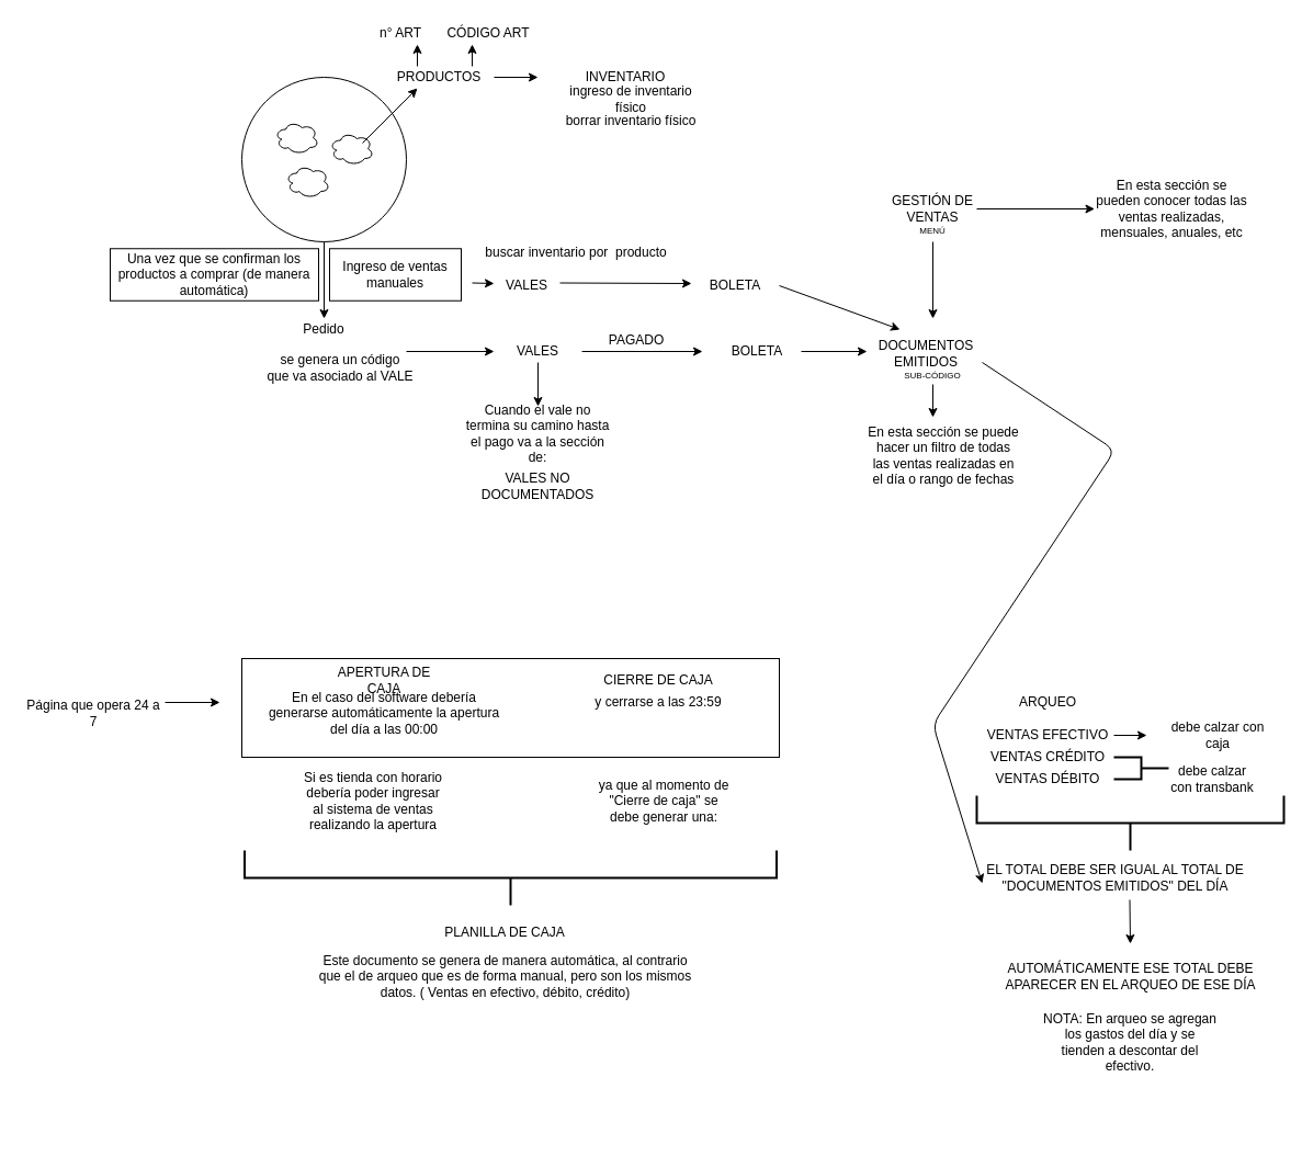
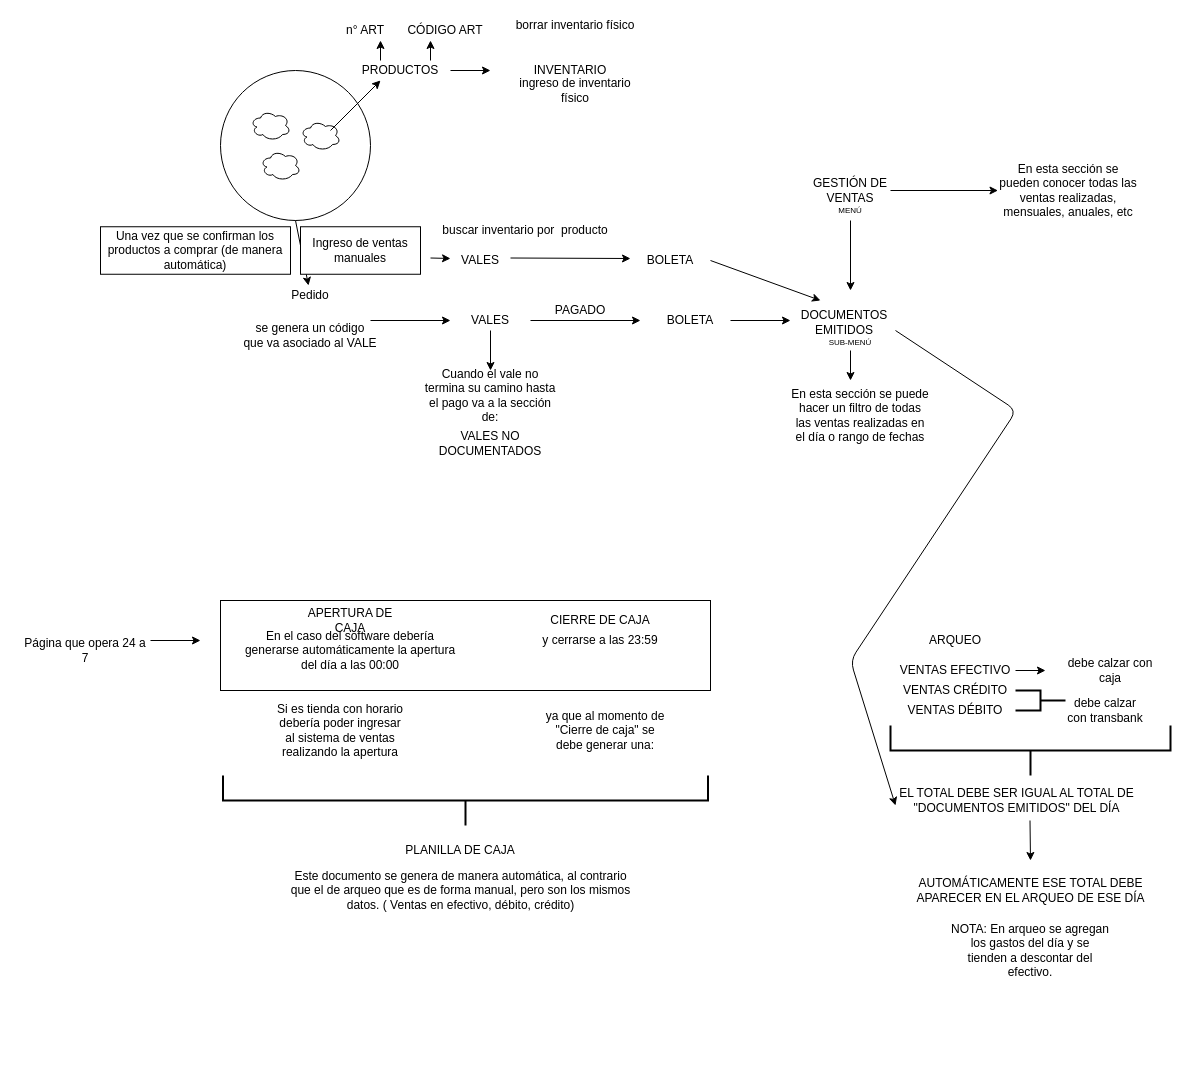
- <mxCell id="46" value="borrar inventario físico" style="text;html=1;strokeColor=none;fillColor=none;align=center;verticalAlign=middle;whiteSpace=wrap;rounded=0;" vertex="1" parent="1"><mxGeometry x="505" y="100" width="140" height="20" as="geometry" /></mxCell>
+ <mxCell id="46" value="borrar inventario físico" style="text;html=1;strokeColor=none;fillColor=none;align=center;verticalAlign=middle;whiteSpace=wrap;rounded=0;" vertex="1" parent="1"><mxGeometry x="505" y="15" width="140" height="20" as="geometry" /></mxCell>
- <mxCell id="9" value="Pedido" style="text;html=1;strokeColor=none;fillColor=none;align=center;verticalAlign=middle;whiteSpace=wrap;rounded=0;" vertex="1" parent="1"><mxGeometry x="275" y="290" width="40" height="20" as="geometry" /></mxCell>
+ <mxCell id="9" value="Pedido" style="text;html=1;strokeColor=none;fillColor=none;align=center;verticalAlign=middle;whiteSpace=wrap;rounded=0;" vertex="1" parent="1"><mxGeometry x="290" y="285" width="40" height="20" as="geometry" /></mxCell>
- <mxCell id="38" value="SUB-CÓDIGO" style="text;html=1;strokeColor=none;fillColor=none;align=center;verticalAlign=middle;whiteSpace=wrap;rounded=0;fontSize=8;" vertex="1" parent="1"><mxGeometry x="820" y="332" width="60" height="20" as="geometry" /></mxCell>
+ <mxCell id="38" value="SUB-MENÚ" style="text;html=1;strokeColor=none;fillColor=none;align=center;verticalAlign=middle;whiteSpace=wrap;rounded=0;fontSize=8;" vertex="1" parent="1"><mxGeometry x="820" y="332" width="60" height="20" as="geometry" /></mxCell>
